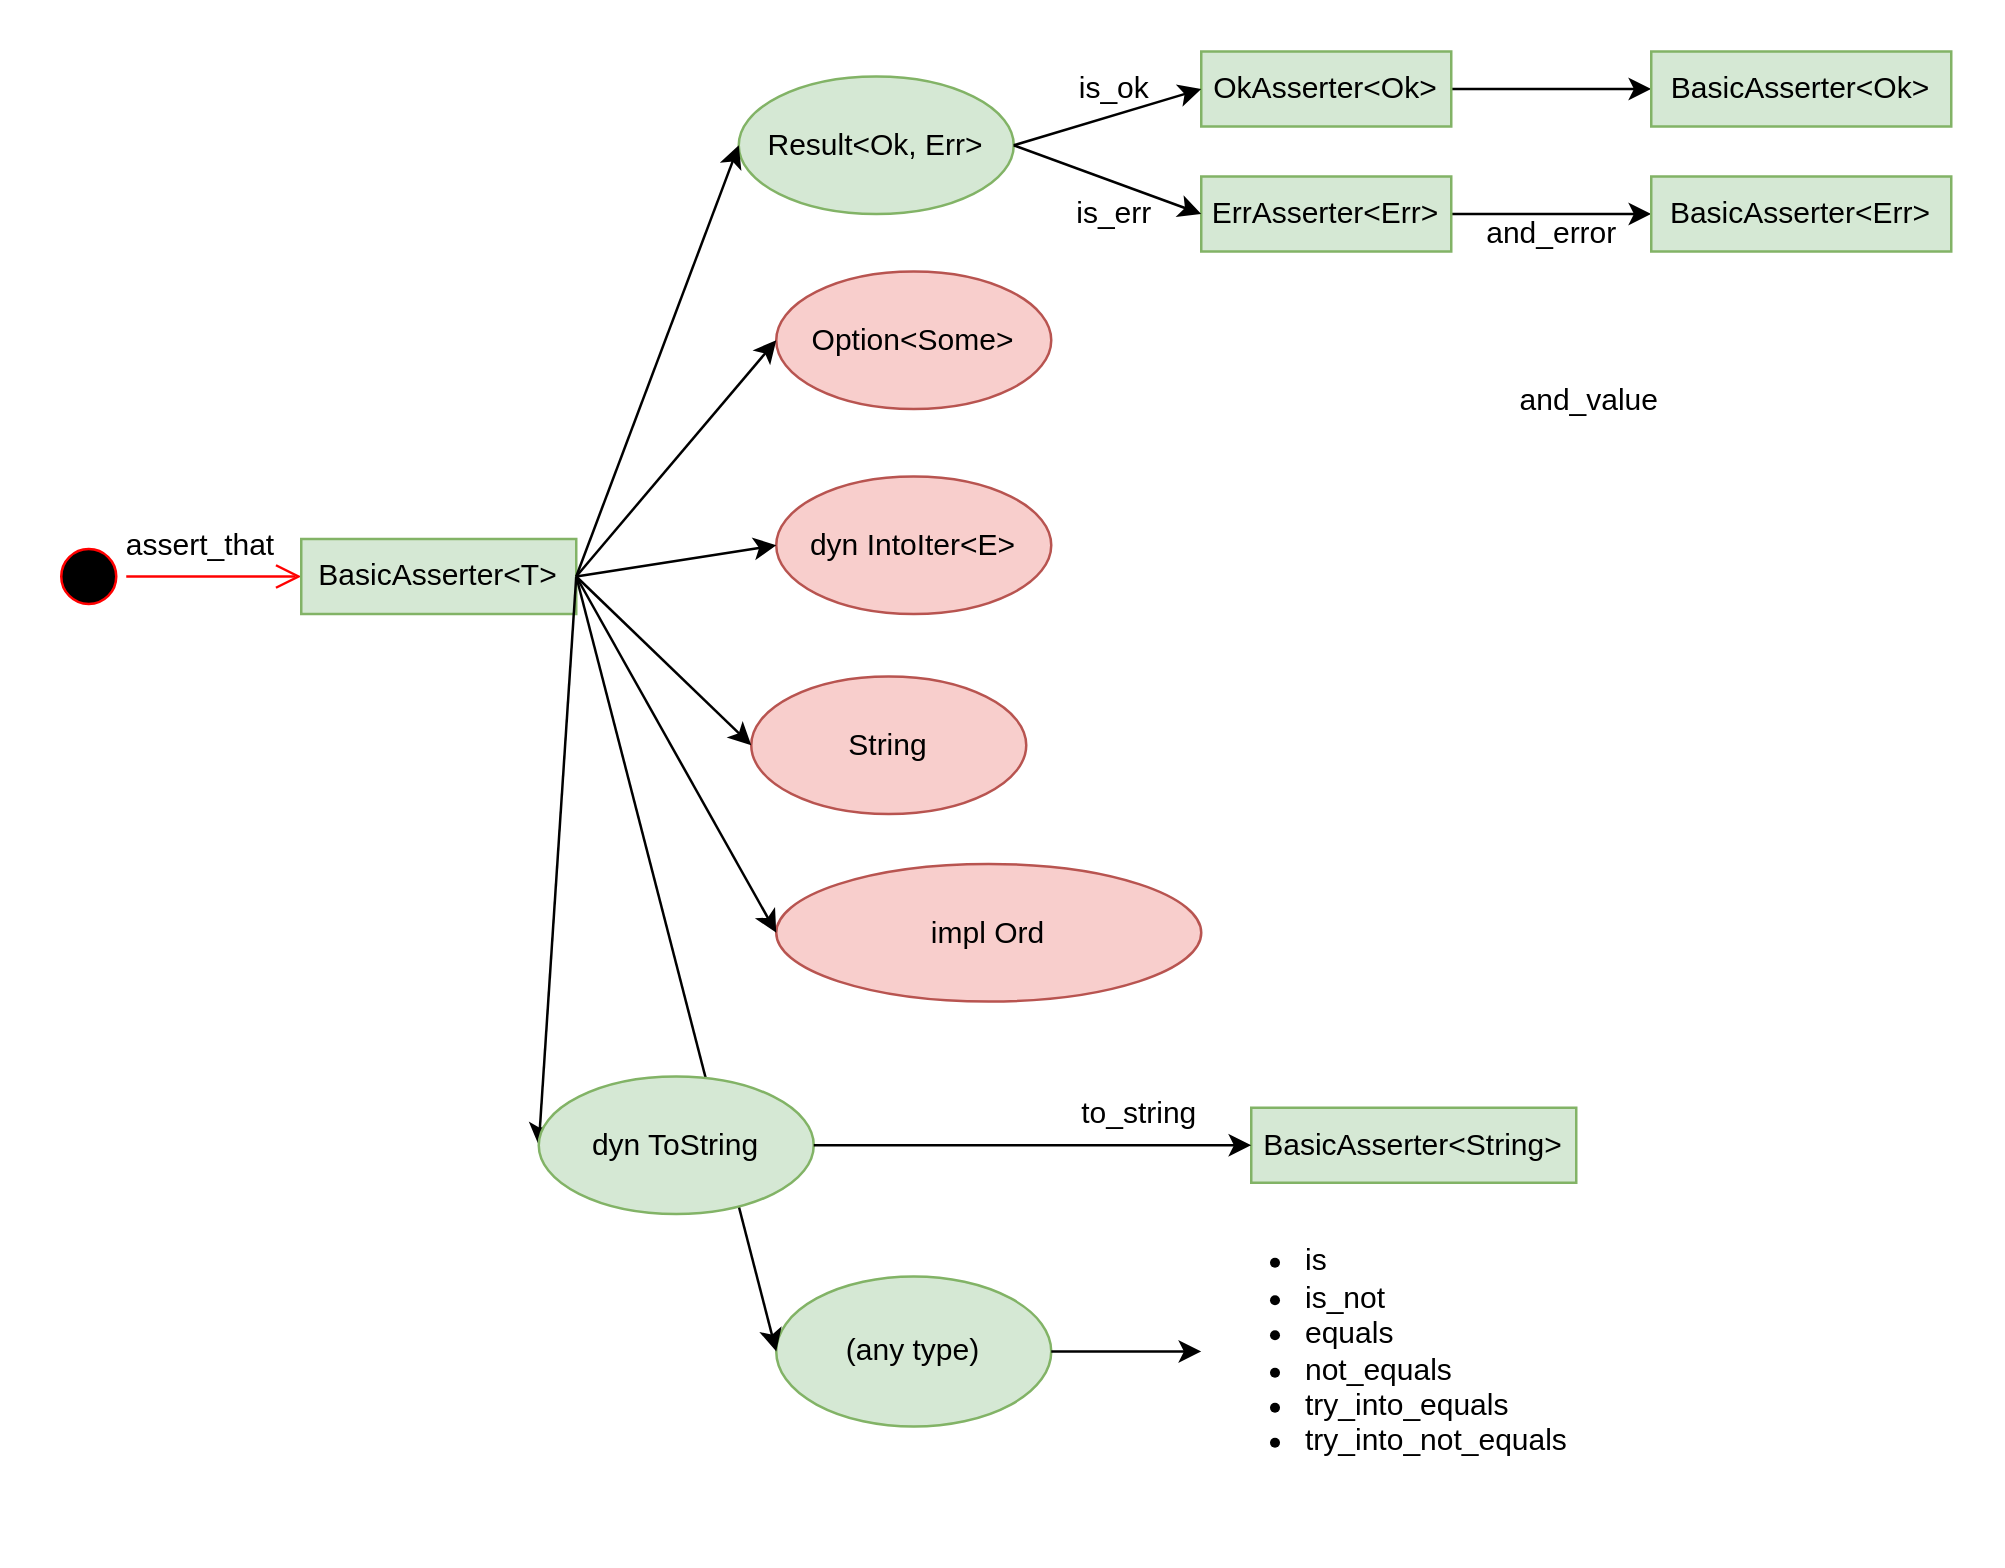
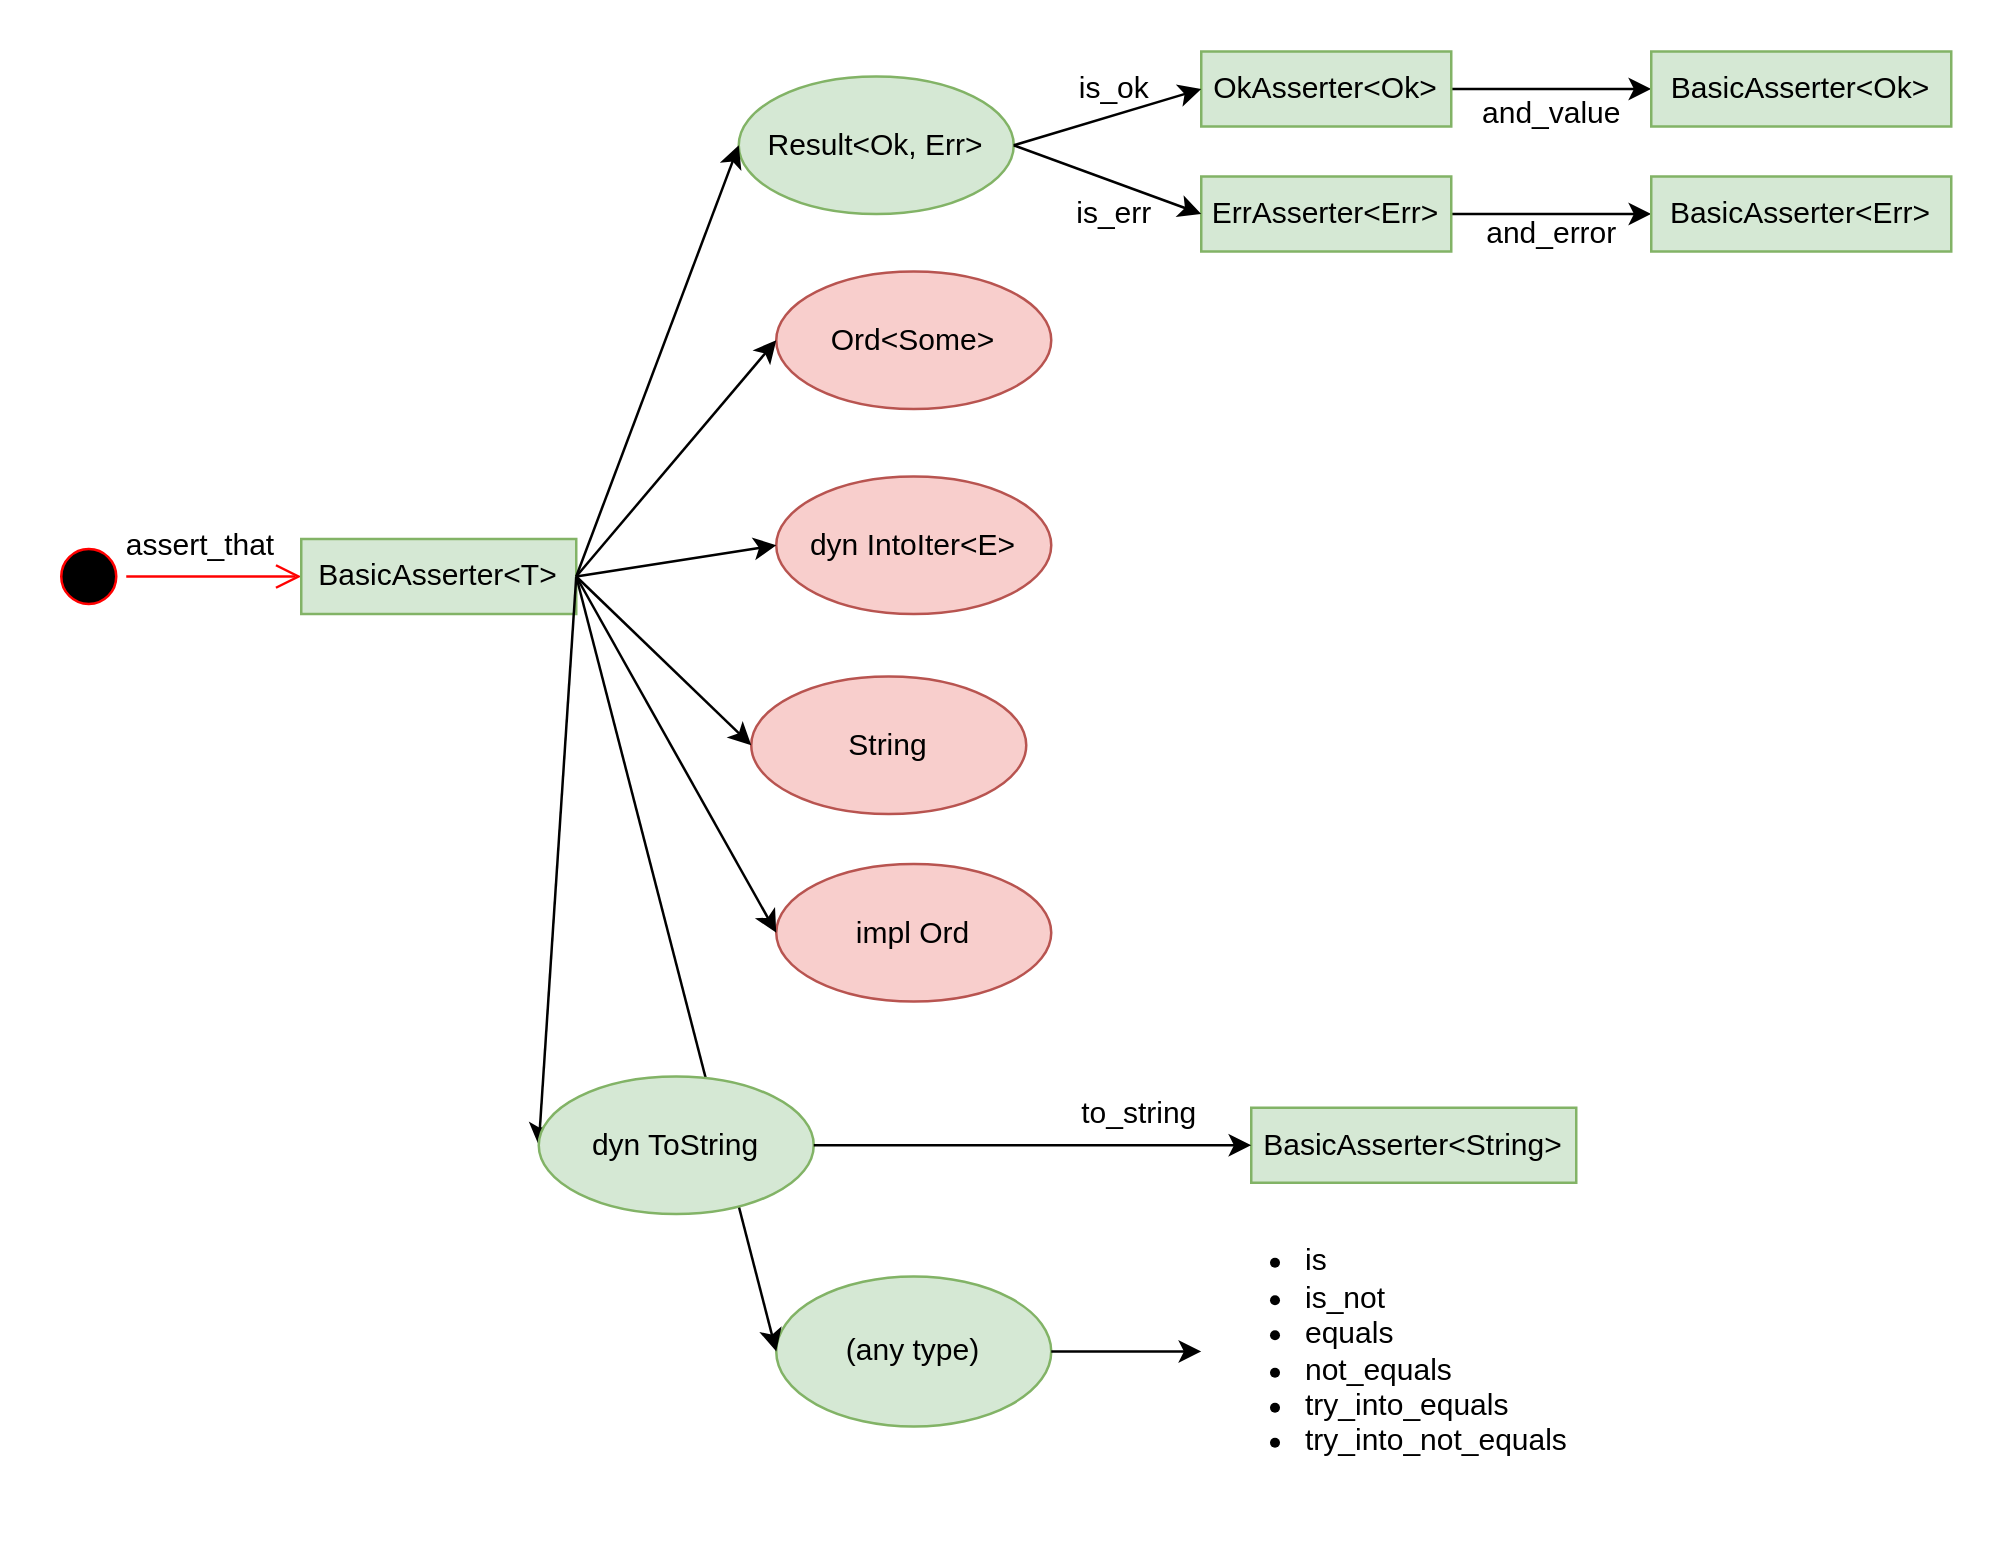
- <mxCell id="7" value="Option&amp;lt;Some&amp;gt;" style="ellipse;whiteSpace=wrap;html=1;fillColor=#f8cecc;strokeColor=#b85450;" vertex="1" parent="1"><mxGeometry x="310" y="108" width="110" height="55" as="geometry" /></mxCell>
+ <mxCell id="7" value="Ord&amp;lt;Some&amp;gt;" style="ellipse;whiteSpace=wrap;html=1;fillColor=#f8cecc;strokeColor=#b85450;" vertex="1" parent="1"><mxGeometry x="310" y="108" width="110" height="55" as="geometry" /></mxCell>
- <mxCell id="31" value="and_value" style="text;html=1;align=center;verticalAlign=middle;resizable=0;points=[];autosize=1;strokeColor=none;fillColor=none;" vertex="1" parent="1"><mxGeometry x="595" y="145" width="80" height="30" as="geometry" /></mxCell>
+ <mxCell id="31" value="and_value" style="text;html=1;align=center;verticalAlign=middle;resizable=0;points=[];autosize=1;strokeColor=none;fillColor=none;" vertex="1" parent="1"><mxGeometry x="580" y="30" width="80" height="30" as="geometry" /></mxCell>
- <mxCell id="35" value="impl Ord" style="ellipse;whiteSpace=wrap;html=1;fillColor=#f8cecc;strokeColor=#b85450;" vertex="1" parent="1"><mxGeometry x="310" y="345" width="170" height="55" as="geometry" /></mxCell>
+ <mxCell id="35" value="impl Ord" style="ellipse;whiteSpace=wrap;html=1;fillColor=#f8cecc;strokeColor=#b85450;" vertex="1" parent="1"><mxGeometry x="310" y="345" width="110" height="55" as="geometry" /></mxCell>
